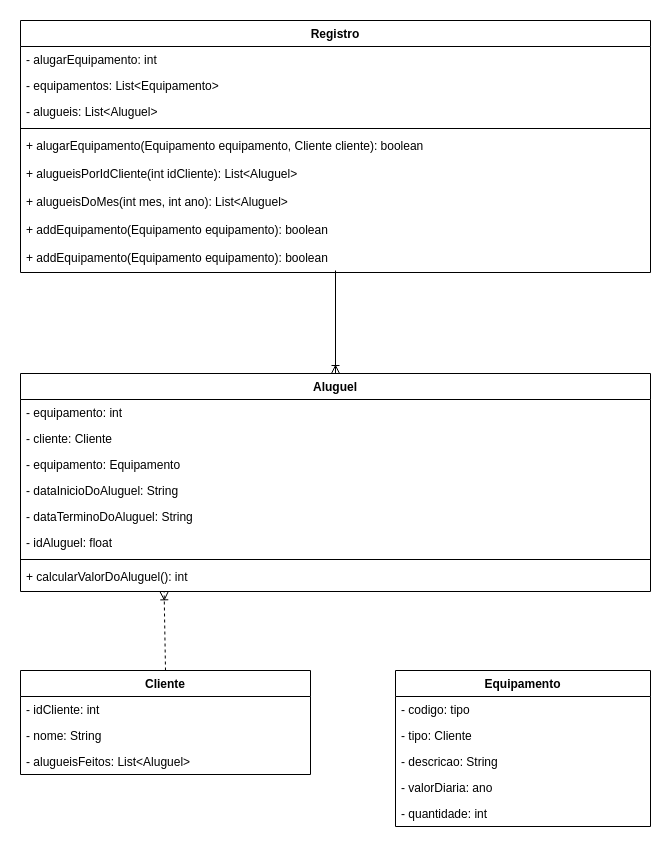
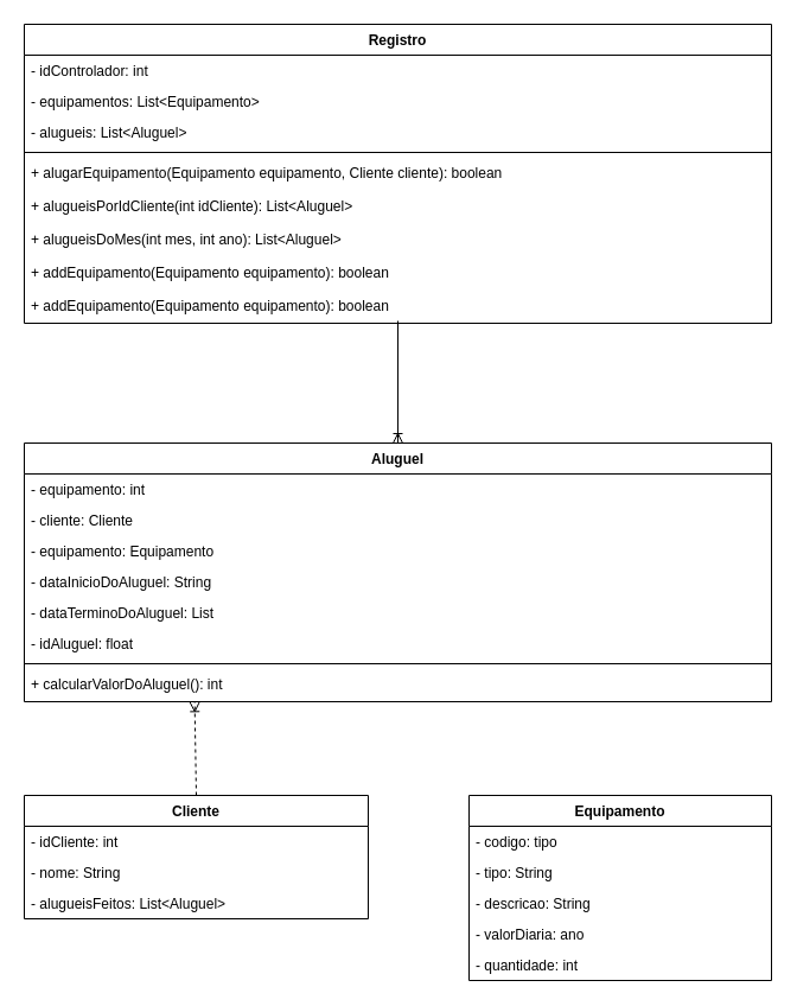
- <mxCell id="23" value="- alugarEquipamento: int" style="text;strokeColor=none;fillColor=none;align=left;verticalAlign=top;spacingLeft=4;spacingRight=4;overflow=hidden;rotatable=0;points=[[0,0.5],[1,0.5]];portConstraint=eastwest;" parent="22" vertex="1"><mxGeometry y="26" width="630" height="26" as="geometry" /></mxCell>
+ <mxCell id="23" value="- idControlador: int" style="text;strokeColor=none;fillColor=none;align=left;verticalAlign=top;spacingLeft=4;spacingRight=4;overflow=hidden;rotatable=0;points=[[0,0.5],[1,0.5]];portConstraint=eastwest;" parent="22" vertex="1"><mxGeometry y="26" width="630" height="26" as="geometry" /></mxCell>
- <mxCell id="17" value="- dataTerminoDoAluguel: String" style="text;strokeColor=none;fillColor=none;align=left;verticalAlign=top;spacingLeft=4;spacingRight=4;overflow=hidden;rotatable=0;points=[[0,0.5],[1,0.5]];portConstraint=eastwest;" parent="12" vertex="1"><mxGeometry y="130" width="630" height="26" as="geometry" /></mxCell>
+ <mxCell id="17" value="- dataTerminoDoAluguel: List" style="text;strokeColor=none;fillColor=none;align=left;verticalAlign=top;spacingLeft=4;spacingRight=4;overflow=hidden;rotatable=0;points=[[0,0.5],[1,0.5]];portConstraint=eastwest;" parent="12" vertex="1"><mxGeometry y="130" width="630" height="26" as="geometry" /></mxCell>
- <mxCell id="8" value="- tipo: Cliente" style="text;strokeColor=none;fillColor=none;align=left;verticalAlign=top;spacingLeft=4;spacingRight=4;overflow=hidden;rotatable=0;points=[[0,0.5],[1,0.5]];portConstraint=eastwest;" parent="6" vertex="1"><mxGeometry y="52" width="255" height="26" as="geometry" /></mxCell>
+ <mxCell id="8" value="- tipo: String" style="text;strokeColor=none;fillColor=none;align=left;verticalAlign=top;spacingLeft=4;spacingRight=4;overflow=hidden;rotatable=0;points=[[0,0.5],[1,0.5]];portConstraint=eastwest;" parent="6" vertex="1"><mxGeometry y="52" width="255" height="26" as="geometry" /></mxCell>
